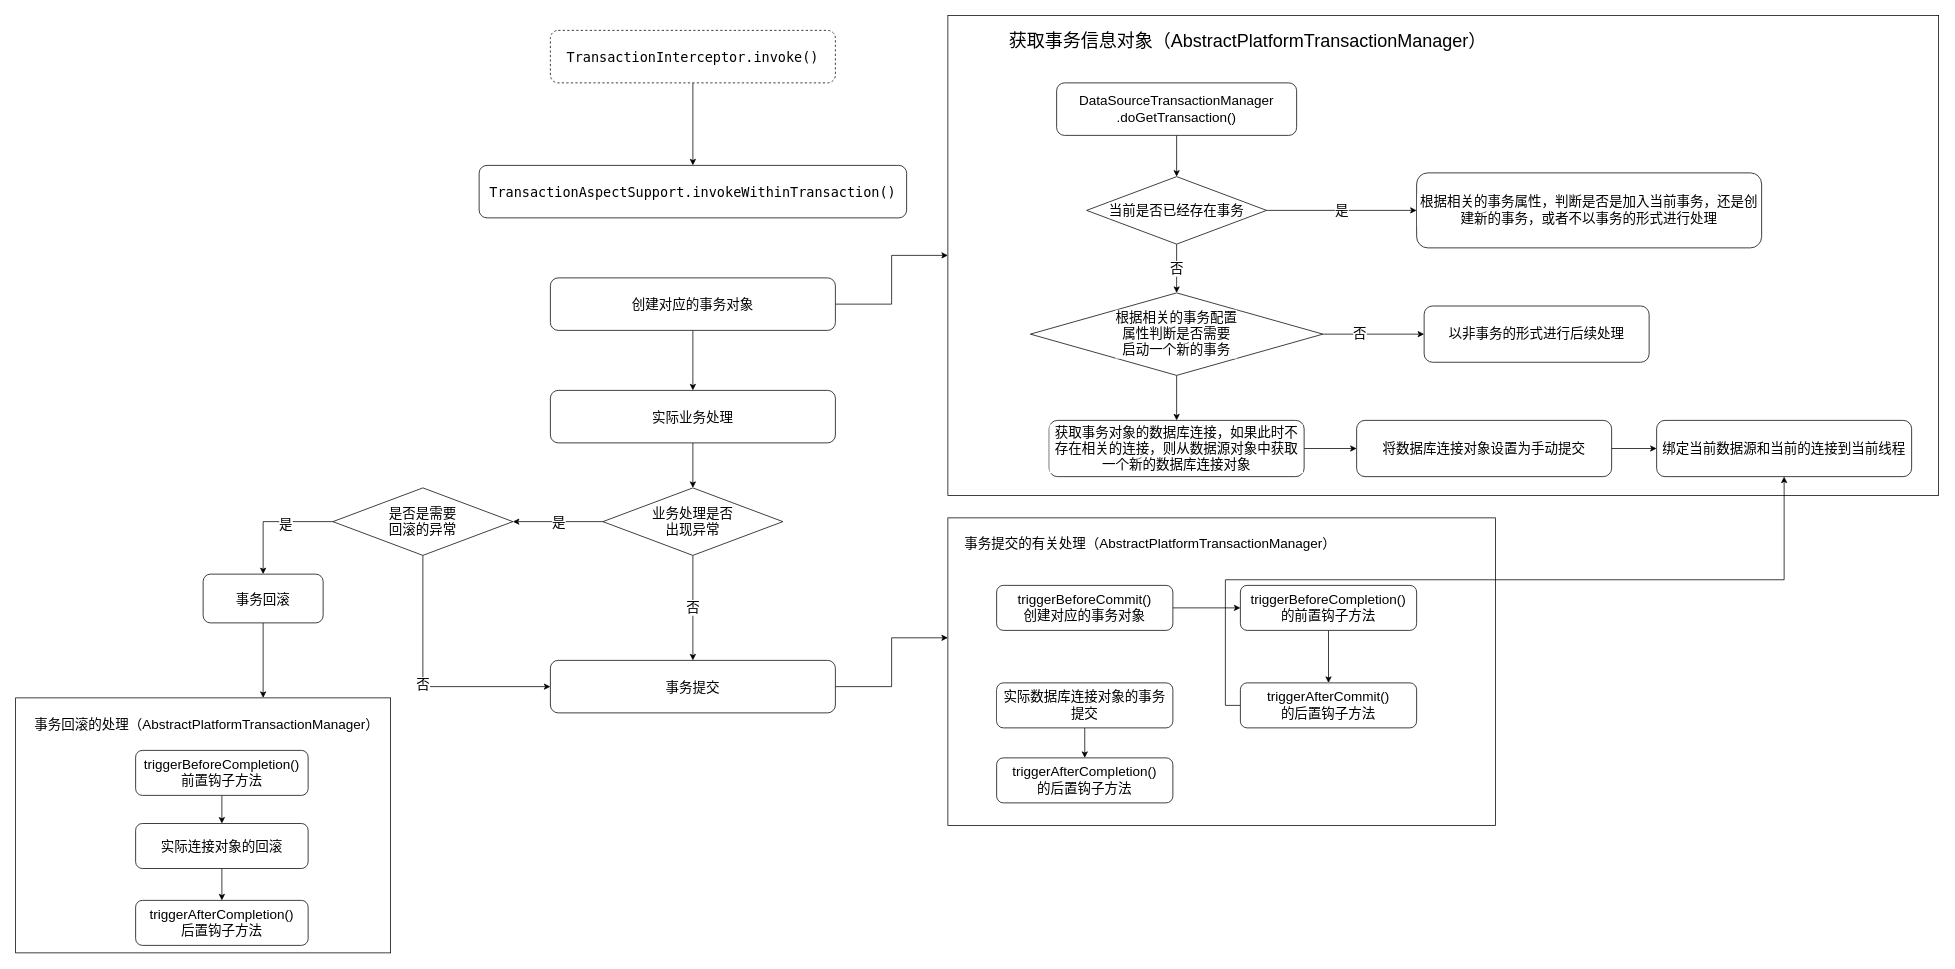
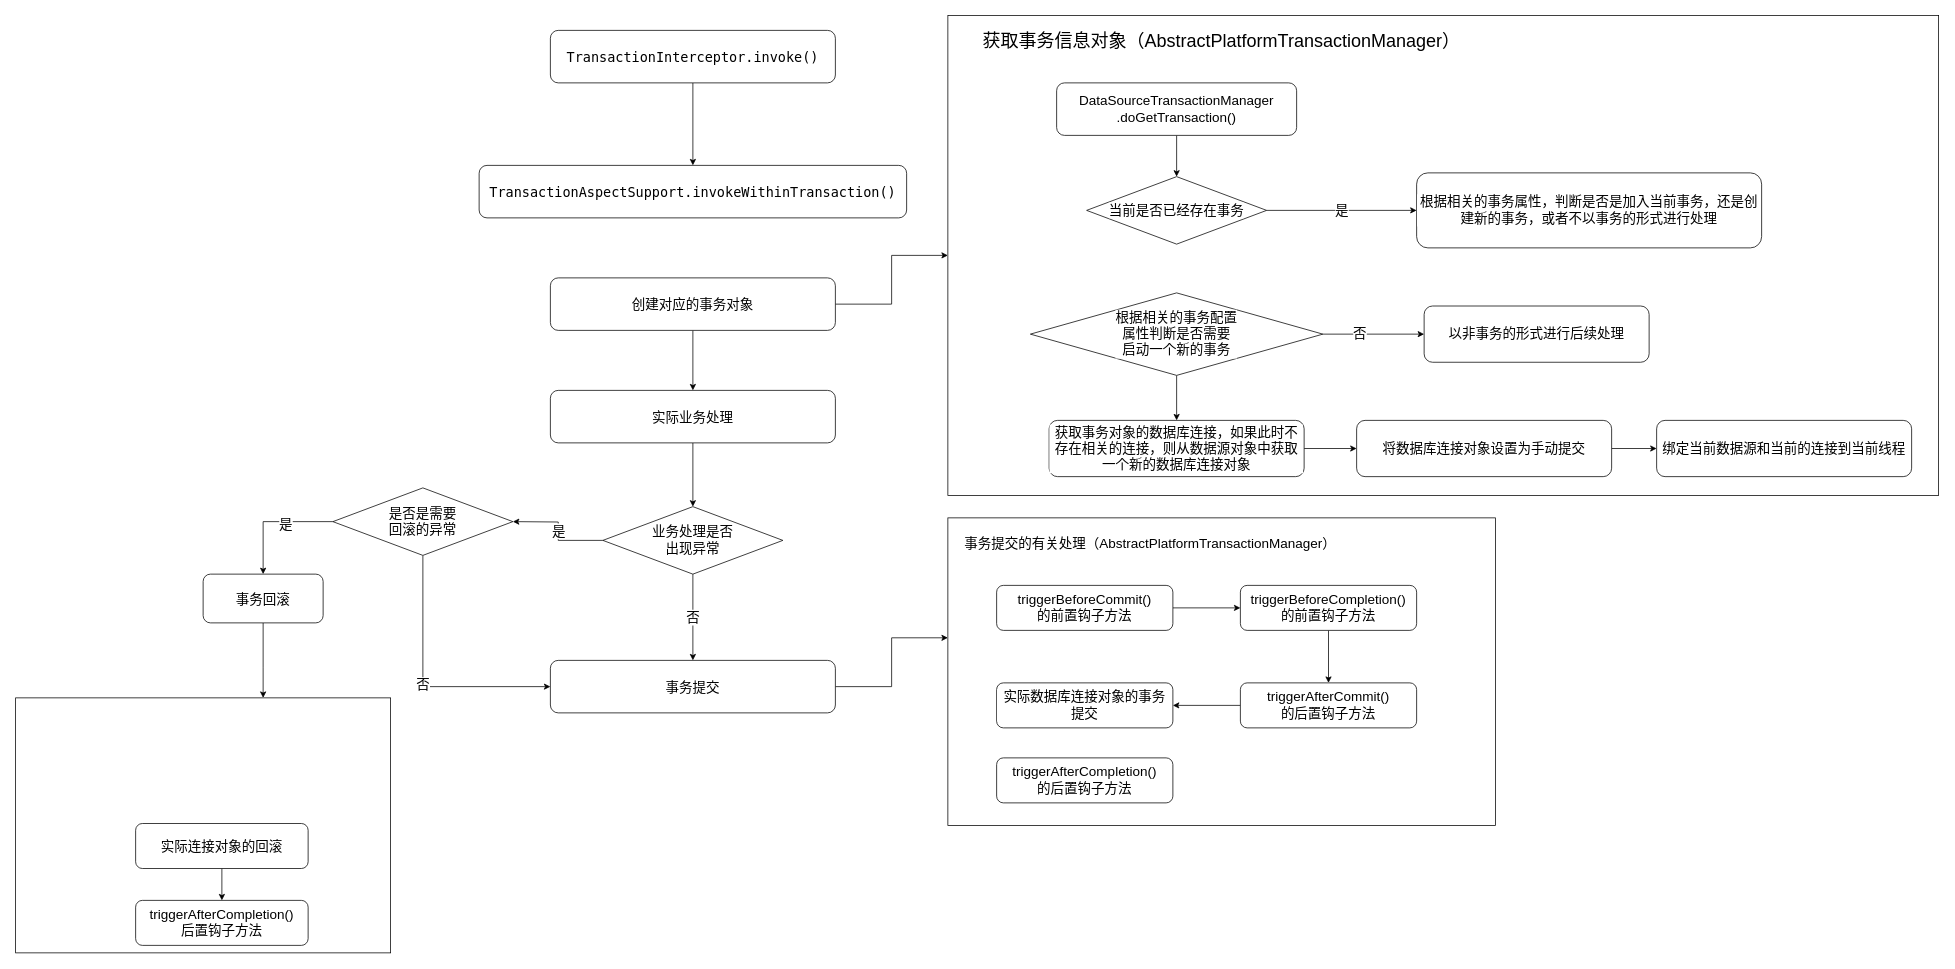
- <mxCell id="52" value="获取事务信息对象（AbstractPlatformTransactionManager）" style="text;html=1;strokeColor=none;fillColor=none;align=center;verticalAlign=middle;whiteSpace=wrap;rounded=0;labelBackgroundColor=default;fontSize=24;fontColor=default;" vertex="1" parent="1"><mxGeometry x="1318" y="30" width="690" height="50" as="geometry" /></mxCell>
+ <mxCell id="52" value="获取事务信息对象（AbstractPlatformTransactionManager）" style="text;html=1;strokeColor=none;fillColor=none;align=center;verticalAlign=middle;whiteSpace=wrap;rounded=0;labelBackgroundColor=default;fontSize=24;fontColor=default;" vertex="1" parent="1"><mxGeometry x="1283" y="30" width="690" height="50" as="geometry" /></mxCell>
- <mxCell id="3" value="&lt;div style=&quot;&quot;&gt;&lt;pre style=&quot;font-family:'JetBrains Mono',monospace;font-size:13.5pt;&quot;&gt;TransactionInterceptor.invoke()&lt;/pre&gt;&lt;/div&gt;" style="rounded=1;whiteSpace=wrap;html=1;fontColor=default;labelBackgroundColor=default;dashed=1;" vertex="1" parent="1"><mxGeometry x="733" y="40" width="380" height="70" as="geometry" /></mxCell>
+ <mxCell id="3" value="&lt;div style=&quot;&quot;&gt;&lt;pre style=&quot;font-family:'JetBrains Mono',monospace;font-size:13.5pt;&quot;&gt;TransactionInterceptor.invoke()&lt;/pre&gt;&lt;/div&gt;" style="rounded=1;whiteSpace=wrap;html=1;fontColor=default;labelBackgroundColor=default;" vertex="1" parent="1"><mxGeometry x="733" y="40" width="380" height="70" as="geometry" /></mxCell>
- <mxCell id="10" value="否" style="edgeStyle=orthogonalEdgeStyle;rounded=0;orthogonalLoop=1;jettySize=auto;html=1;exitX=0.5;exitY=1;exitDx=0;exitDy=0;entryX=0.5;entryY=0;entryDx=0;entryDy=0;fontSize=18;fontColor=default;" edge="1" parent="1" source="12" target="16"><mxGeometry relative="1" as="geometry" /></mxCell>
- <mxCell id="28" value="业务处理是否&lt;br&gt;出现异常" style="rhombus;whiteSpace=wrap;html=1;labelBackgroundColor=default;fontSize=18;fontColor=default;" vertex="1" parent="1"><mxGeometry x="803" y="650" width="240" height="90" as="geometry" /></mxCell>
+ <mxCell id="28" value="业务处理是否&lt;br&gt;出现异常" style="rhombus;whiteSpace=wrap;html=1;labelBackgroundColor=default;fontSize=18;fontColor=default;" vertex="1" parent="1"><mxGeometry x="803" y="675" width="240" height="90" as="geometry" /></mxCell>
- <mxCell id="48" style="edgeStyle=orthogonalEdgeStyle;rounded=0;orthogonalLoop=1;jettySize=auto;html=1;exitX=0;exitY=0.5;exitDx=0;exitDy=0;fontSize=18;fontColor=default;" edge="1" parent="1" source="49" target="23"><mxGeometry relative="1" as="geometry" /></mxCell>
+ <mxCell id="48" style="edgeStyle=orthogonalEdgeStyle;rounded=0;orthogonalLoop=1;jettySize=auto;html=1;exitX=0;exitY=0.5;exitDx=0;exitDy=0;entryX=1;entryY=0.5;entryDx=0;entryDy=0;fontSize=18;fontColor=default;" edge="1" parent="1" source="49" target="47"><mxGeometry relative="1" as="geometry" /></mxCell>
- <mxCell id="43" value="triggerBeforeCommit()&lt;br&gt;创建对应的事务对象" style="rounded=1;whiteSpace=wrap;html=1;labelBackgroundColor=default;fontSize=18;fontColor=default;" vertex="1" parent="1"><mxGeometry x="1328" y="780" width="235" height="60" as="geometry" /></mxCell>
+ <mxCell id="43" value="triggerBeforeCommit()&lt;br&gt;的前置钩子方法" style="rounded=1;whiteSpace=wrap;html=1;labelBackgroundColor=default;fontSize=18;fontColor=default;" vertex="1" parent="1"><mxGeometry x="1328" y="780" width="235" height="60" as="geometry" /></mxCell>
- <mxCell id="54" value="事务回滚的处理（AbstractPlatformTransactionManager）" style="text;html=1;strokeColor=none;fillColor=none;align=center;verticalAlign=middle;whiteSpace=wrap;rounded=0;labelBackgroundColor=default;fontSize=18;fontColor=default;" vertex="1" parent="1"><mxGeometry x="30" y="932.5" width="490" height="67.5" as="geometry" /></mxCell>
- <mxCell id="46" style="edgeStyle=orthogonalEdgeStyle;rounded=0;orthogonalLoop=1;jettySize=auto;html=1;exitX=0.5;exitY=1;exitDx=0;exitDy=0;entryX=0.5;entryY=0;entryDx=0;entryDy=0;fontSize=18;fontColor=default;" edge="1" parent="1" source="47" target="50"><mxGeometry relative="1" as="geometry" /></mxCell>
- <mxCell id="36" value="triggerBeforeCompletion()&lt;br&gt;前置钩子方法" style="rounded=1;whiteSpace=wrap;html=1;labelBackgroundColor=default;fontSize=18;fontColor=default;" vertex="1" parent="1"><mxGeometry x="180" y="1000" width="230" height="60" as="geometry" /></mxCell>
- <mxCell id="35" style="edgeStyle=orthogonalEdgeStyle;rounded=0;orthogonalLoop=1;jettySize=auto;html=1;exitX=0.5;exitY=1;exitDx=0;exitDy=0;entryX=0.5;entryY=0;entryDx=0;entryDy=0;fontSize=18;fontColor=default;" edge="1" parent="1" source="36" target="38"><mxGeometry relative="1" as="geometry" /></mxCell>
